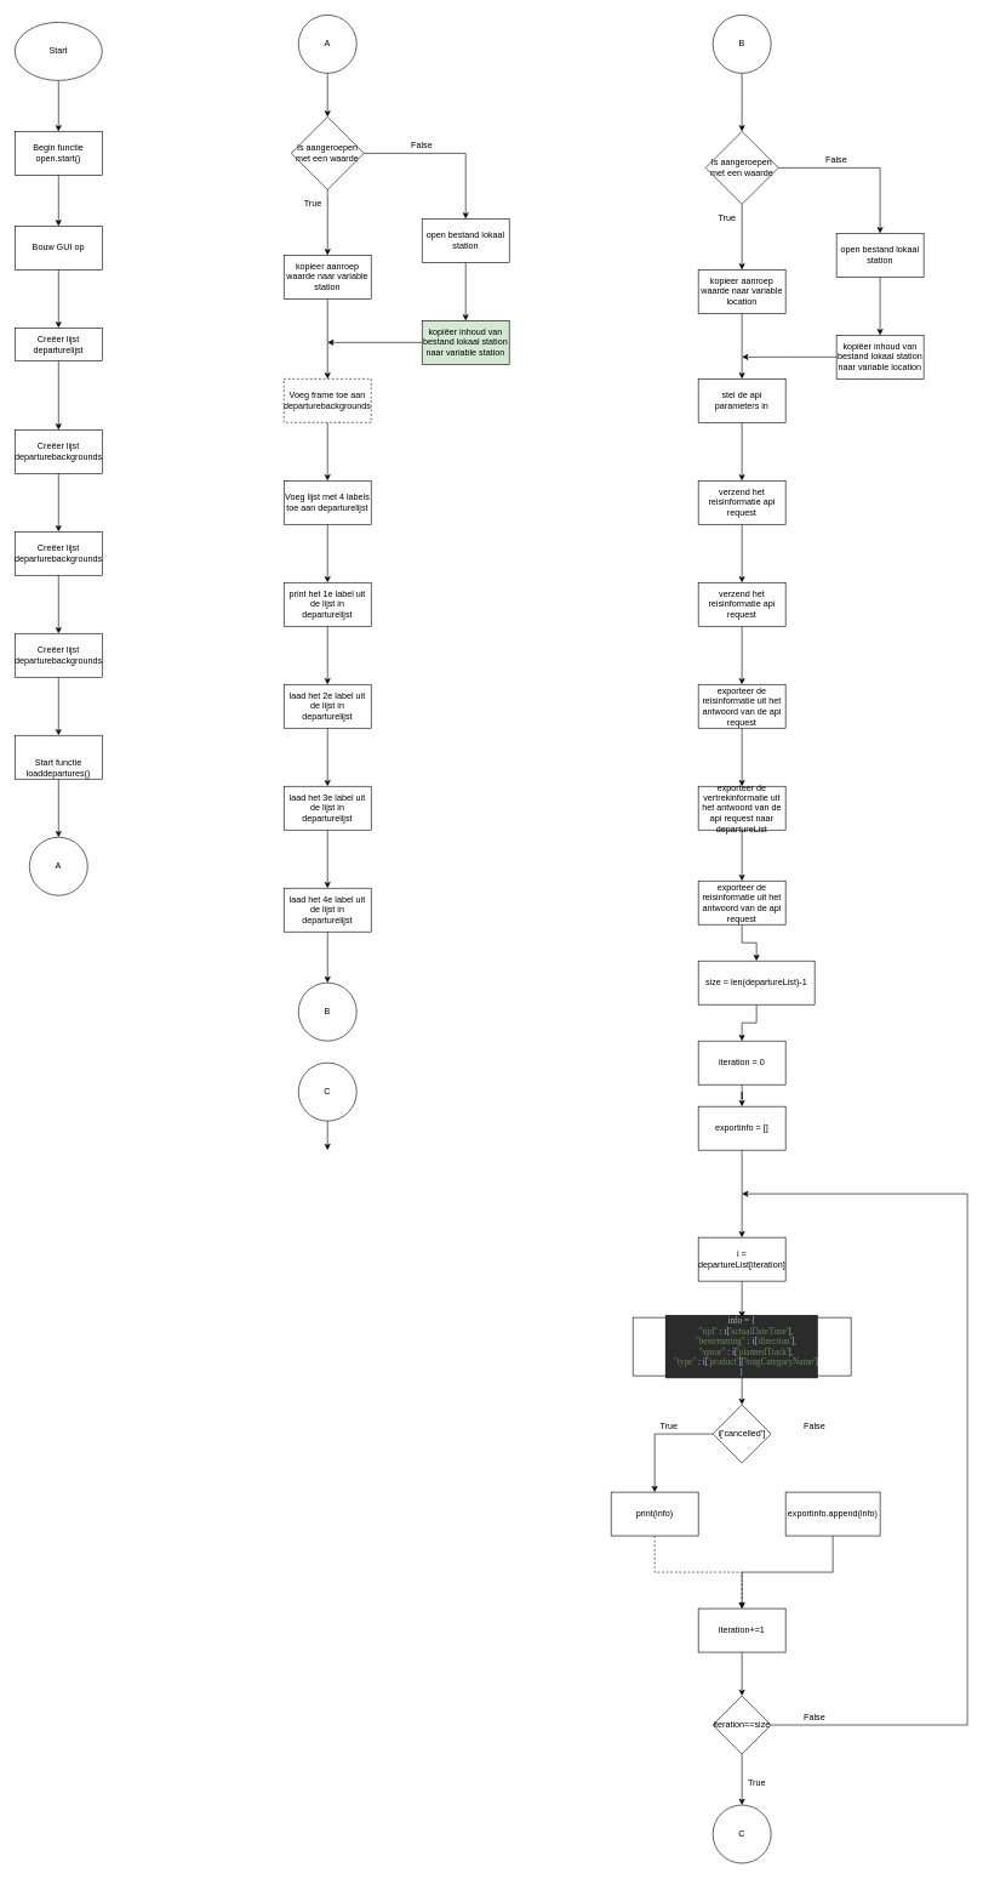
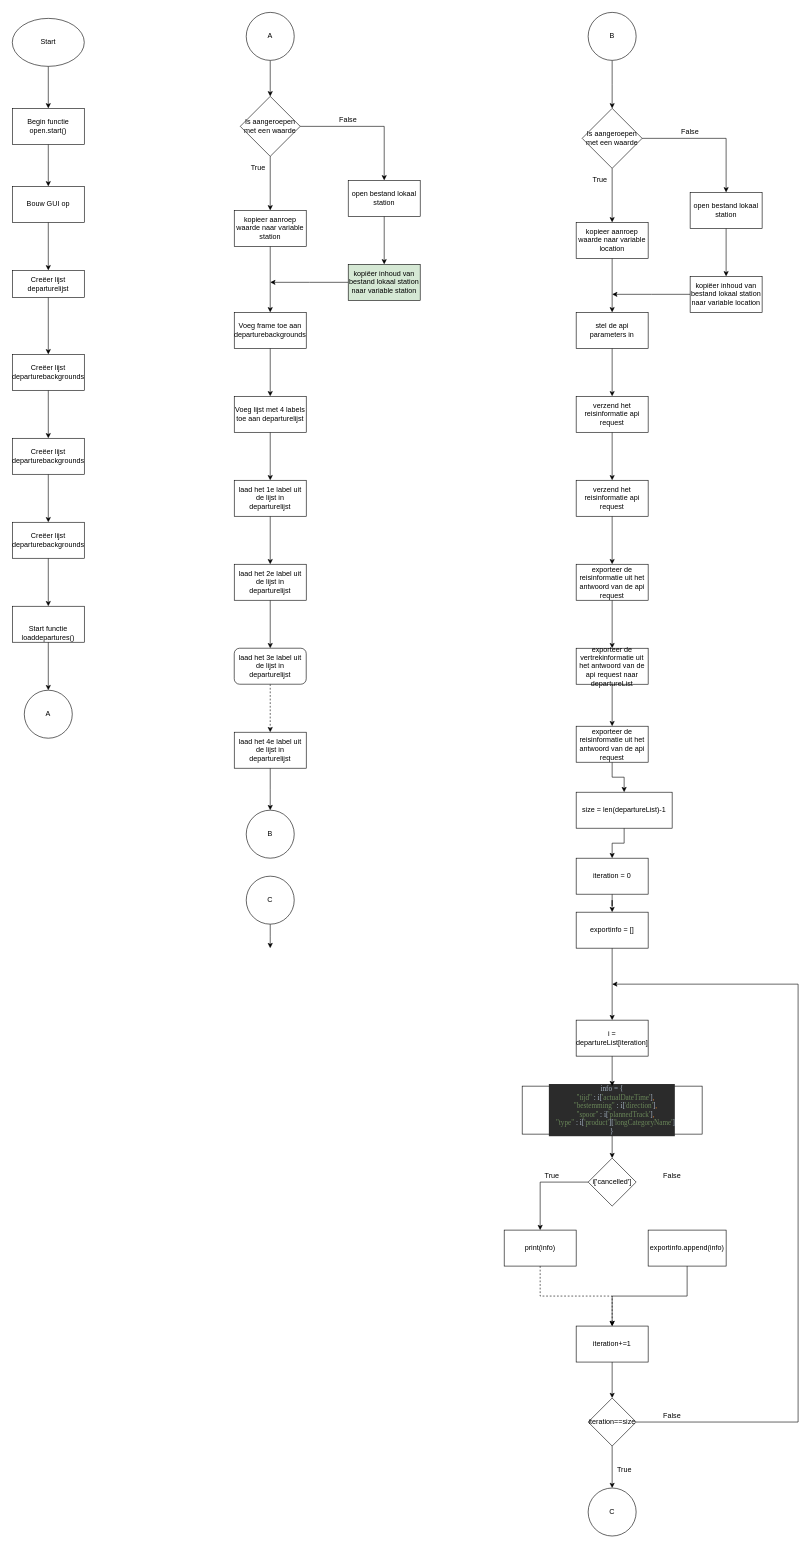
- <mxCell id="19" value="Voeg frame toe aan departurebackgrounds" style="rounded=0;whiteSpace=wrap;html=1;dashed=1;" parent="1" vertex="1"><mxGeometry x="390" y="520" width="120" height="60" as="geometry" /></mxCell>
+ <mxCell id="19" value="Voeg frame toe aan departurebackgrounds" style="rounded=0;whiteSpace=wrap;html=1;" parent="1" vertex="1"><mxGeometry x="390" y="520" width="120" height="60" as="geometry" /></mxCell>
- <mxCell id="23" value="print het 1e label uit de lijst in departurelijst" style="rounded=0;whiteSpace=wrap;html=1;" parent="1" vertex="1"><mxGeometry x="390" y="800" width="120" height="60" as="geometry" /></mxCell>
+ <mxCell id="23" value="laad het 1e label uit de lijst in departurelijst" style="rounded=0;whiteSpace=wrap;html=1;" parent="1" vertex="1"><mxGeometry x="390" y="800" width="120" height="60" as="geometry" /></mxCell>
- <mxCell id="27" value="laad het 3e label uit de lijst in departurelijst" style="rounded=0;whiteSpace=wrap;html=1;" parent="1" vertex="1"><mxGeometry x="390" y="1080" width="120" height="60" as="geometry" /></mxCell>
+ <mxCell id="27" value="laad het 3e label uit de lijst in departurelijst" style="whiteSpace=wrap;html=1;rounded=1;" parent="1" vertex="1"><mxGeometry x="390" y="1080" width="120" height="60" as="geometry" /></mxCell>
- <mxCell id="26" value="" style="edgeStyle=orthogonalEdgeStyle;rounded=0;orthogonalLoop=1;jettySize=auto;html=1;" parent="1" source="27" target="29" edge="1"><mxGeometry relative="1" as="geometry" /></mxCell>
+ <mxCell id="26" value="" style="edgeStyle=orthogonalEdgeStyle;rounded=0;orthogonalLoop=1;jettySize=auto;html=1;dashed=1;" parent="1" source="27" target="29" edge="1"><mxGeometry relative="1" as="geometry" /></mxCell>
